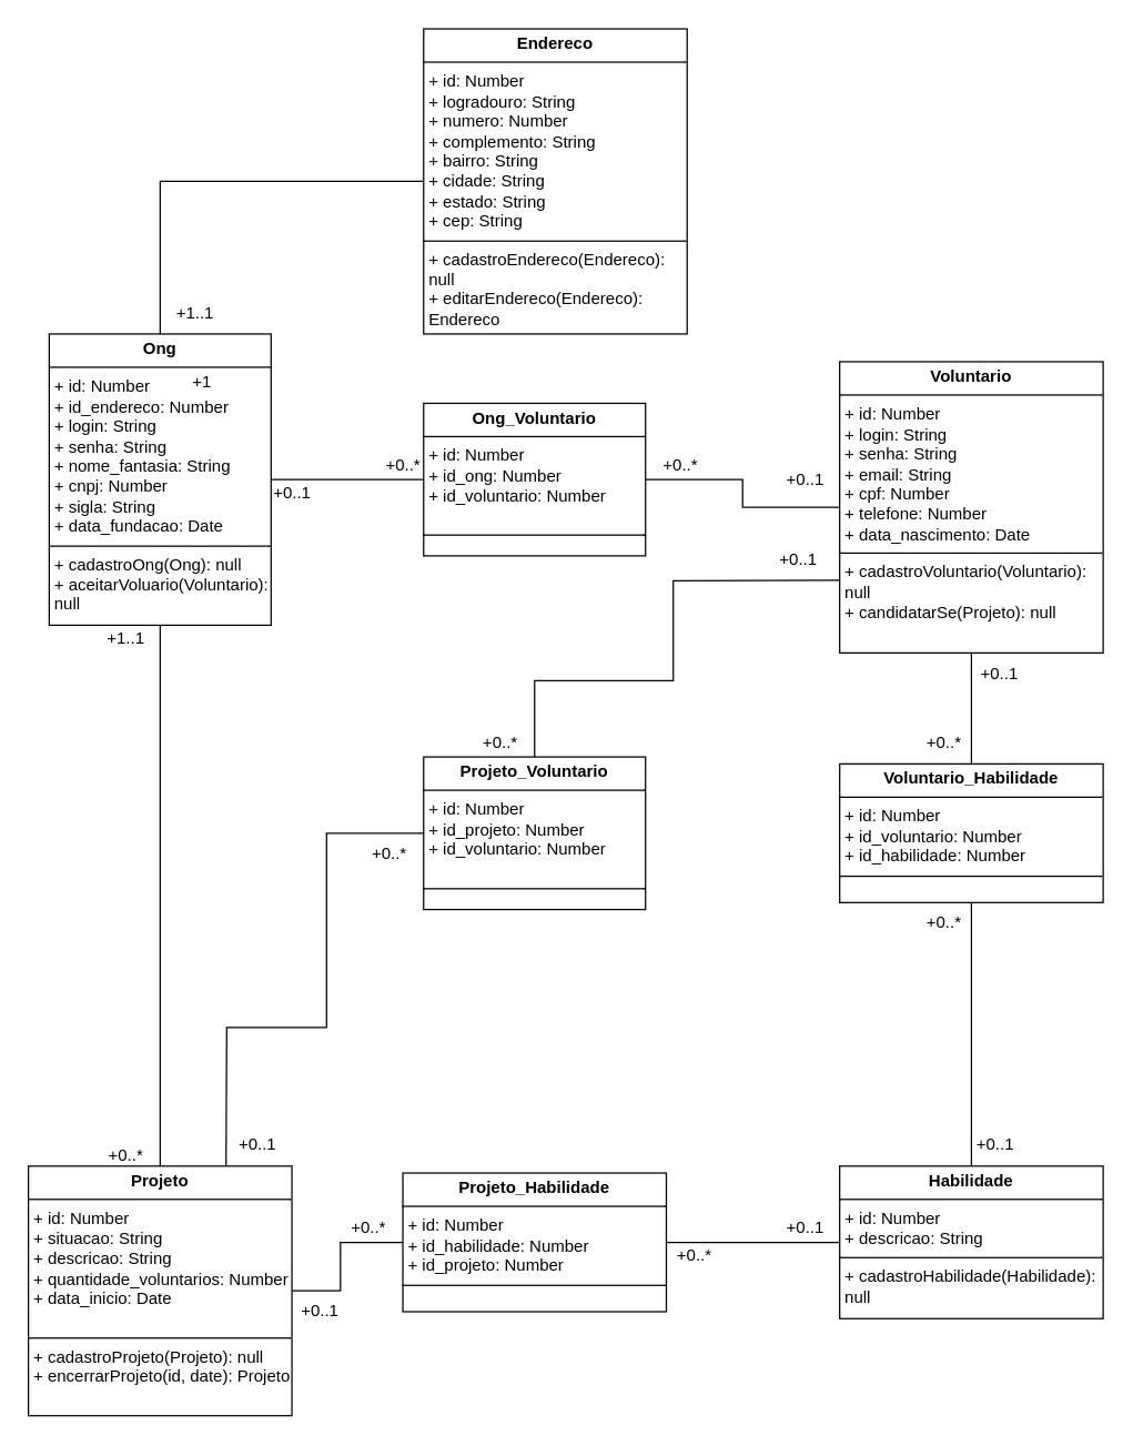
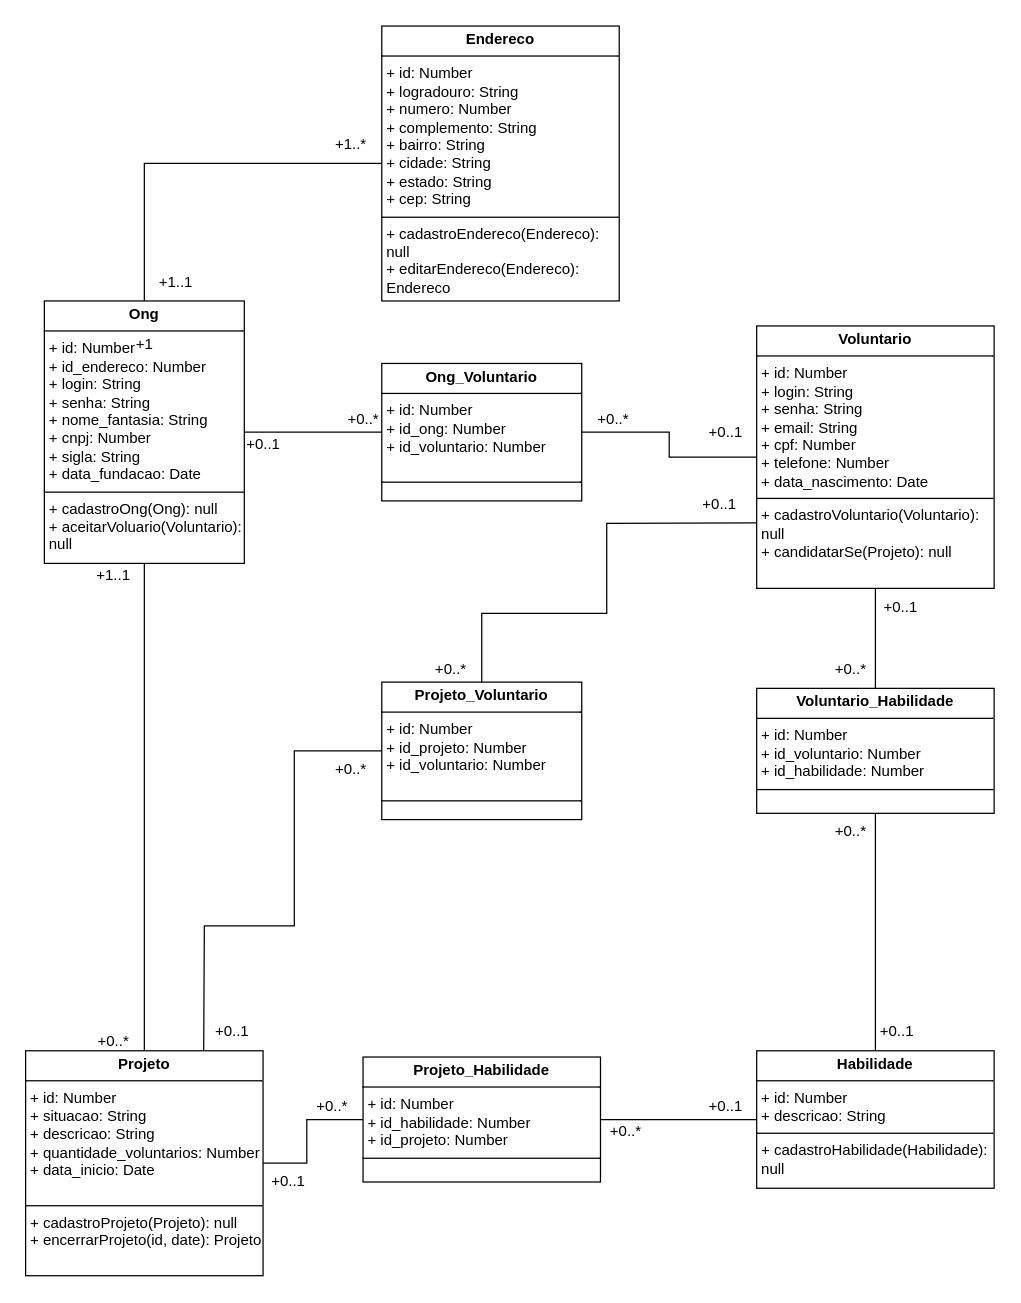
+ <mxCell id="4" value="+1..*" style="text;html=1;align=center;verticalAlign=middle;resizable=0;points=[];autosize=1;strokeColor=none;fillColor=none;" parent="1" vertex="1"><mxGeometry x="255" y="100" width="50" height="30" as="geometry" /></mxCell>
- <mxCell id="5" value="+1" style="text;html=1;align=center;verticalAlign=middle;resizable=0;points=[];autosize=1;strokeColor=none;fillColor=none;" parent="1" vertex="1"><mxGeometry x="125" y="260" width="40" height="30" as="geometry" /></mxCell>
+ <mxCell id="5" value="+1" style="text;html=1;align=center;verticalAlign=middle;resizable=0;points=[];autosize=1;strokeColor=none;fillColor=none;" parent="1" vertex="1"><mxGeometry x="95" y="260" width="40" height="30" as="geometry" /></mxCell>
